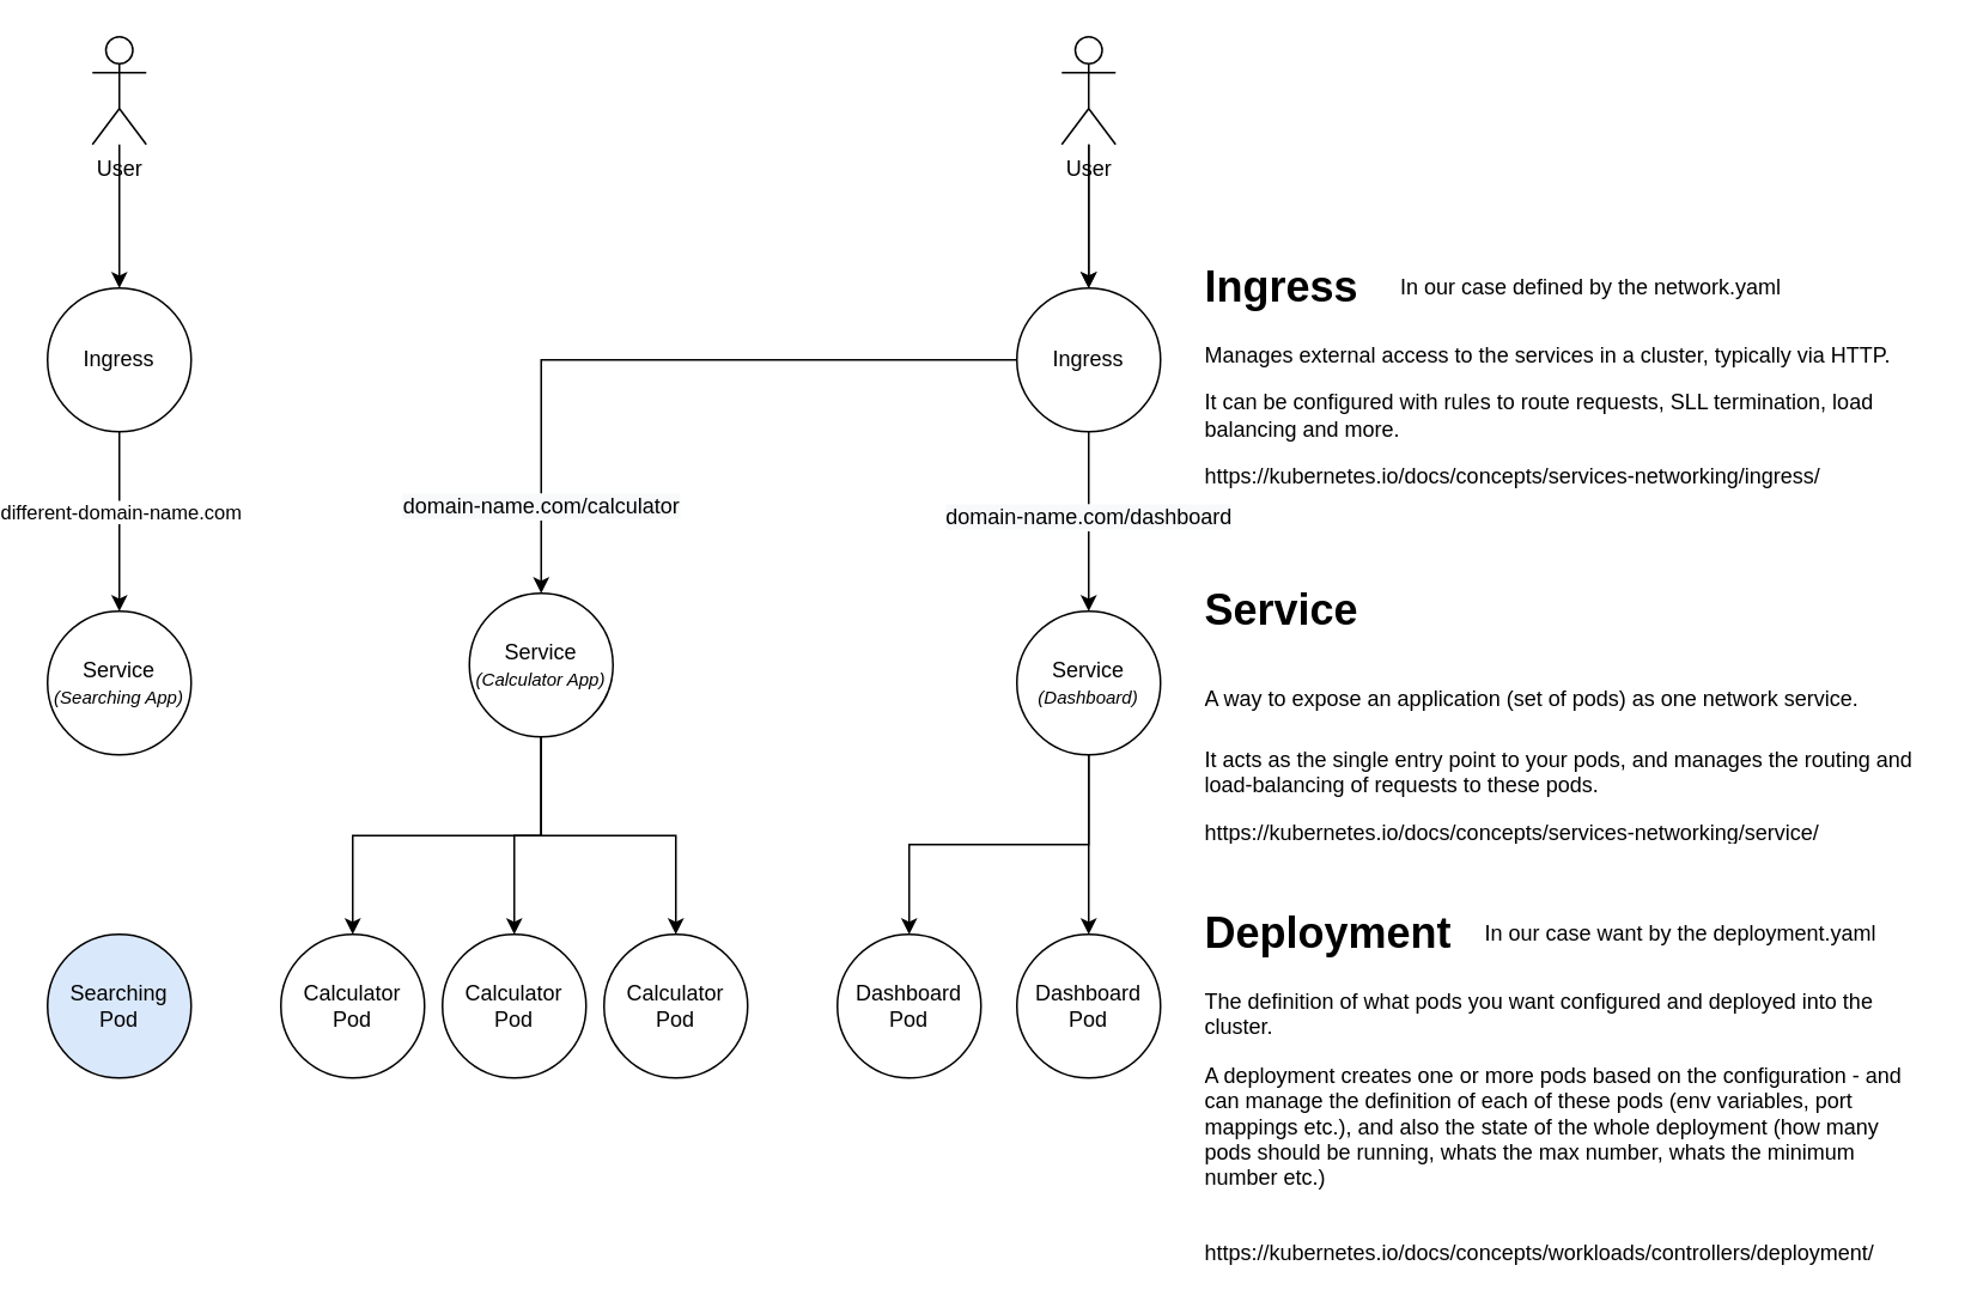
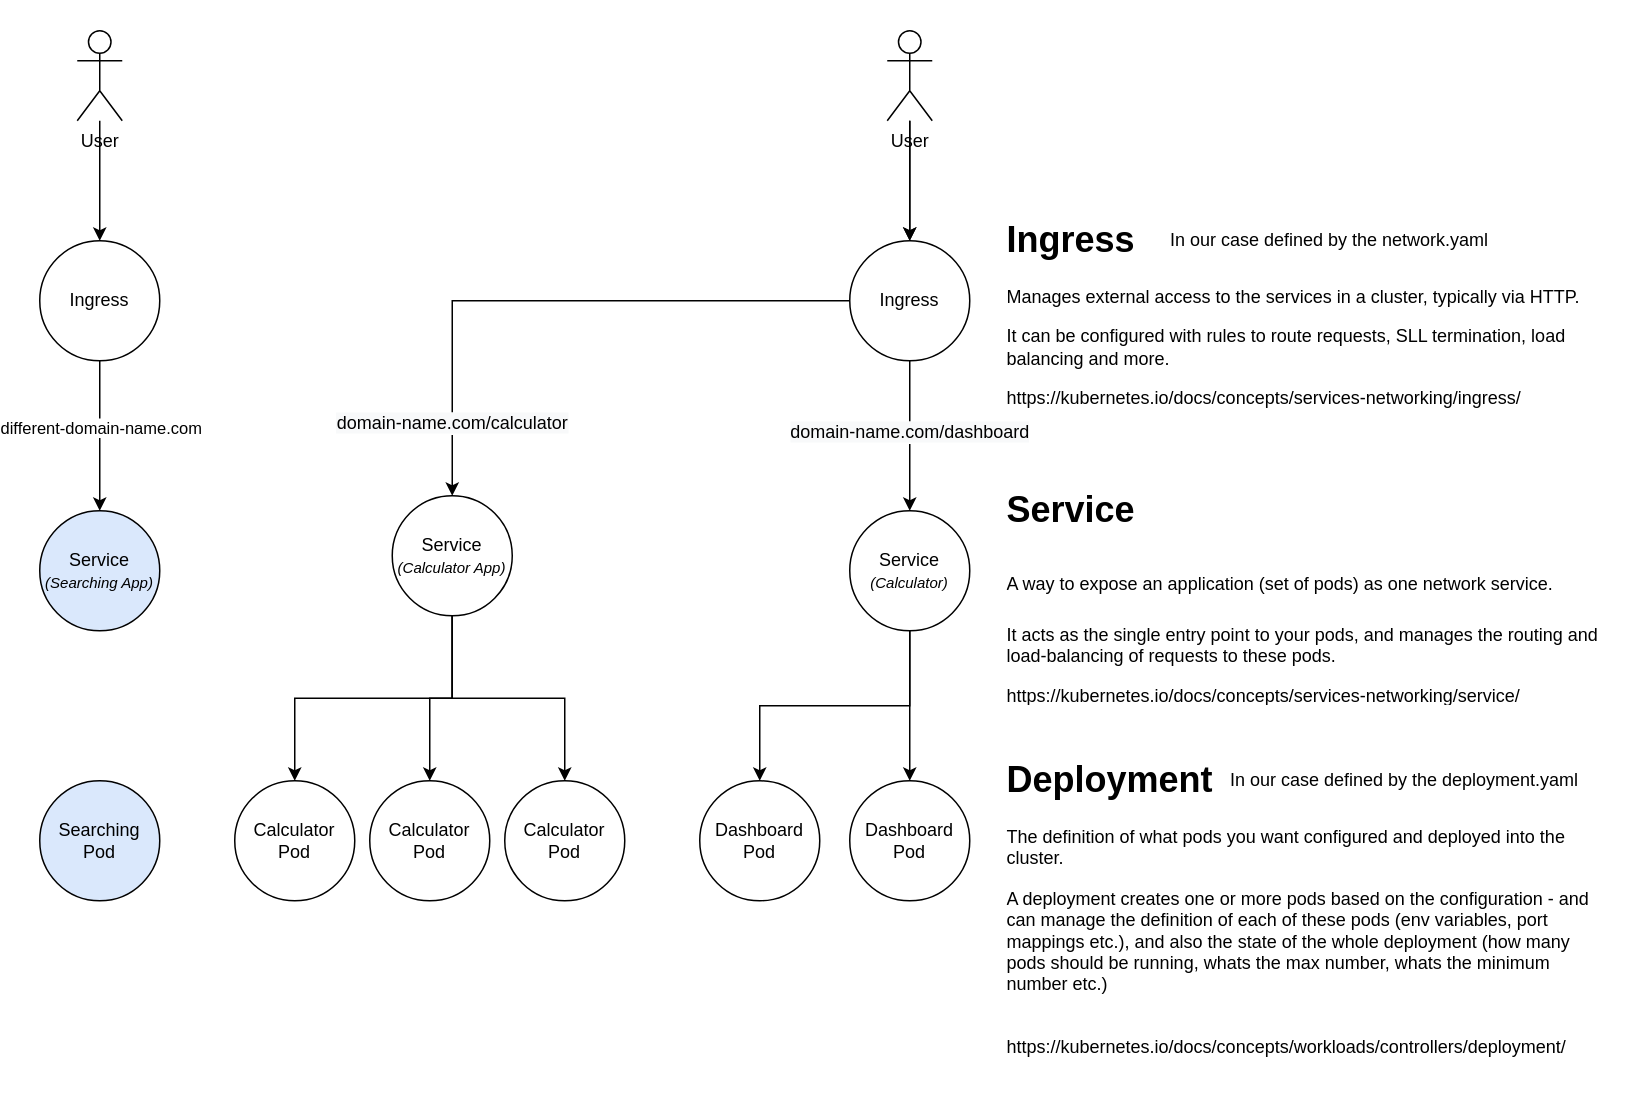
- <mxCell id="32" value="Service &lt;i&gt;&lt;font style=&quot;font-size: 10px&quot;&gt;(Searching App)&lt;/font&gt;&lt;/i&gt;" style="ellipse;whiteSpace=wrap;html=1;aspect=fixed;" vertex="1" parent="1"><mxGeometry x="20" y="340" width="80" height="80" as="geometry" /></mxCell>
+ <mxCell id="32" value="Service &lt;i&gt;&lt;font style=&quot;font-size: 10px&quot;&gt;(Searching App)&lt;/font&gt;&lt;/i&gt;" style="ellipse;whiteSpace=wrap;html=1;aspect=fixed;fillColor=#dae8fc;" vertex="1" parent="1"><mxGeometry x="20" y="340" width="80" height="80" as="geometry" /></mxCell>
- <mxCell id="14" value="Service &lt;i&gt;&lt;font style=&quot;font-size: 10px&quot;&gt;(Dashboard)&lt;/font&gt;&lt;/i&gt;" style="ellipse;whiteSpace=wrap;html=1;aspect=fixed;" vertex="1" parent="1"><mxGeometry x="560" y="340" width="80" height="80" as="geometry" /></mxCell>
+ <mxCell id="14" value="Service &lt;i&gt;&lt;font style=&quot;font-size: 10px&quot;&gt;(Calculator)&lt;/font&gt;&lt;/i&gt;" style="ellipse;whiteSpace=wrap;html=1;aspect=fixed;" vertex="1" parent="1"><mxGeometry x="560" y="340" width="80" height="80" as="geometry" /></mxCell>
- <mxCell id="21" value="In our case want by the deployment.yaml" style="text;html=1;strokeColor=none;fillColor=none;align=center;verticalAlign=middle;whiteSpace=wrap;rounded=0;" vertex="1" parent="1"><mxGeometry x="810" y="510" width="240" height="20" as="geometry" /></mxCell>
+ <mxCell id="21" value="In our case defined by the deployment.yaml" style="text;html=1;strokeColor=none;fillColor=none;align=center;verticalAlign=middle;whiteSpace=wrap;rounded=0;" vertex="1" parent="1"><mxGeometry x="810" y="510" width="240" height="20" as="geometry" /></mxCell>
